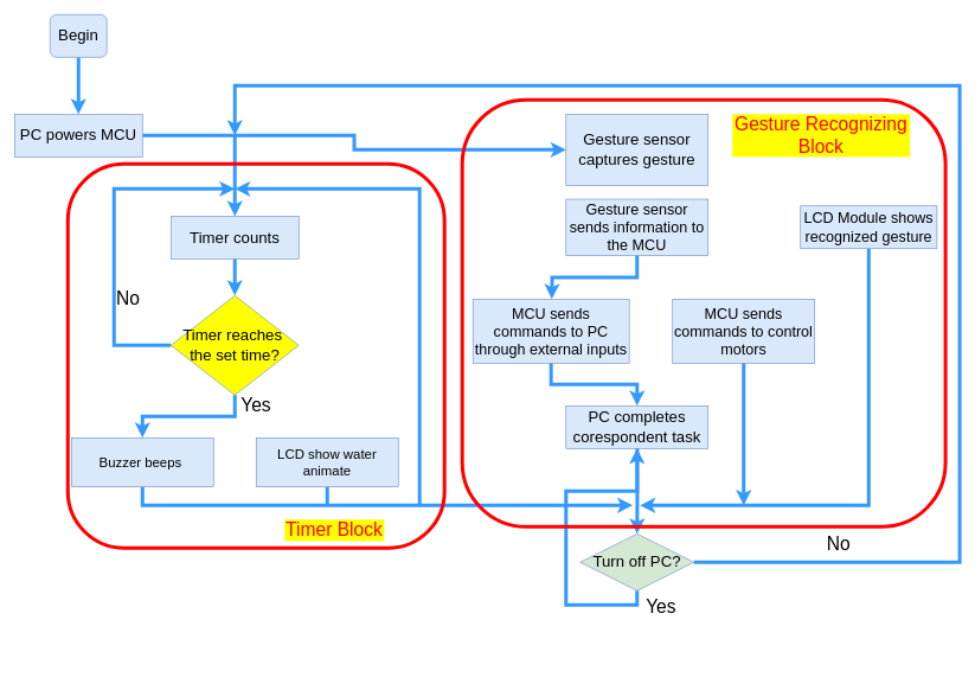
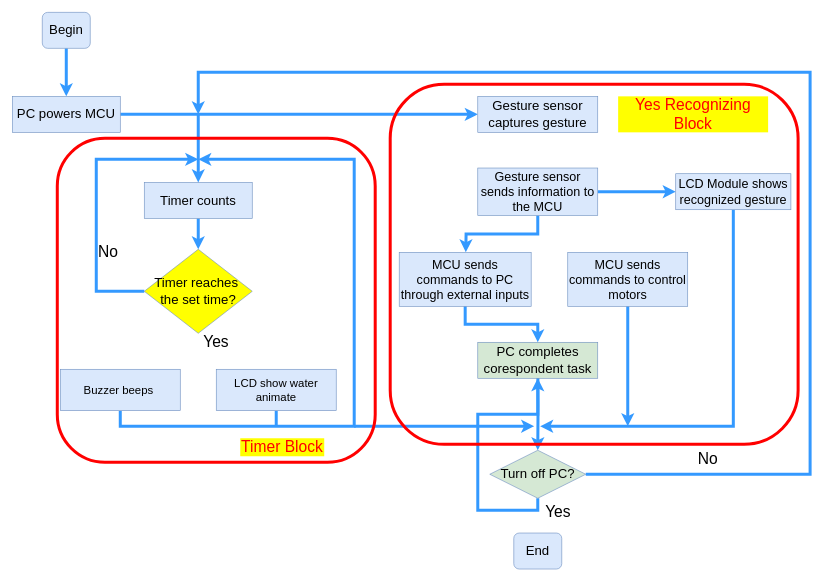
- <mxCell id="41" value="&lt;span style=&quot;color: rgb(255, 0, 0); font-size: 26px;&quot;&gt;Gesture Recognizing Block&lt;/span&gt;" style="text;html=1;align=center;verticalAlign=middle;whiteSpace=wrap;rounded=0;fillColor=#FFFF00;" vertex="1" parent="1"><mxGeometry x="1030" y="160" width="250" height="60" as="geometry" /></mxCell>
+ <mxCell id="41" value="&lt;span style=&quot;color: rgb(255, 0, 0); font-size: 26px;&quot;&gt;Yes Recognizing Block&lt;/span&gt;" style="text;html=1;align=center;verticalAlign=middle;whiteSpace=wrap;rounded=0;fillColor=#FFFF00;" vertex="1" parent="1"><mxGeometry x="1030" y="160" width="250" height="60" as="geometry" /></mxCell>
- <mxCell id="31" value="&lt;font style=&quot;font-size: 22px;&quot; color=&quot;#000000&quot;&gt;Gesture sensor captures gesture&lt;/font&gt;" style="rounded=0;whiteSpace=wrap;html=1;fillColor=#dae8fc;strokeColor=#6c8ebf;" parent="1" vertex="1"><mxGeometry x="796" y="160" width="200" height="100" as="geometry" /></mxCell>
+ <mxCell id="31" value="&lt;font style=&quot;font-size: 22px;&quot; color=&quot;#000000&quot;&gt;Gesture sensor captures gesture&lt;/font&gt;" style="rounded=0;whiteSpace=wrap;html=1;fillColor=#dae8fc;strokeColor=#6c8ebf;" parent="1" vertex="1"><mxGeometry x="796" y="160" width="200" height="60" as="geometry" /></mxCell>
+ <mxCell id="6" style="edgeStyle=orthogonalEdgeStyle;rounded=0;orthogonalLoop=1;jettySize=auto;html=1;exitX=1;exitY=0.5;exitDx=0;exitDy=0;entryX=0;entryY=0.5;entryDx=0;entryDy=0;strokeColor=#3399FF;strokeWidth=5;" parent="1" source="9" target="11" edge="1"><mxGeometry relative="1" as="geometry" /></mxCell>
- <mxCell id="14" style="edgeStyle=orthogonalEdgeStyle;rounded=0;orthogonalLoop=1;jettySize=auto;html=1;exitX=0.5;exitY=1;exitDx=0;exitDy=0;entryX=0.5;entryY=0;entryDx=0;entryDy=0;strokeColor=#3399FF;strokeWidth=5;" parent="1" source="26" target="5" edge="1"><mxGeometry relative="1" as="geometry" /></mxCell>
- <mxCell id="24" value="&lt;font style=&quot;font-size: 22px;&quot; color=&quot;#000000&quot;&gt;PC completes corespondent task&lt;/font&gt;" style="rounded=0;whiteSpace=wrap;html=1;fillColor=#dae8fc;strokeColor=#6c8ebf;" parent="1" vertex="1"><mxGeometry x="796" y="570" width="200" height="60" as="geometry" /></mxCell>
+ <mxCell id="24" value="&lt;font style=&quot;font-size: 22px;&quot; color=&quot;#000000&quot;&gt;PC completes corespondent task&lt;/font&gt;" style="rounded=0;whiteSpace=wrap;html=1;fillColor=#d5e8d4;strokeColor=#6c8ebf;" parent="1" vertex="1"><mxGeometry x="796" y="570" width="200" height="60" as="geometry" /></mxCell>
+ <mxCell id="13" value="&lt;font style=&quot;font-size: 22px;&quot; color=&quot;#000000&quot;&gt;End&lt;/font&gt;" style="rounded=1;whiteSpace=wrap;html=1;fillColor=#dae8fc;strokeColor=#6c8ebf;" parent="1" vertex="1"><mxGeometry x="856" y="888" width="80" height="60" as="geometry" /></mxCell>
